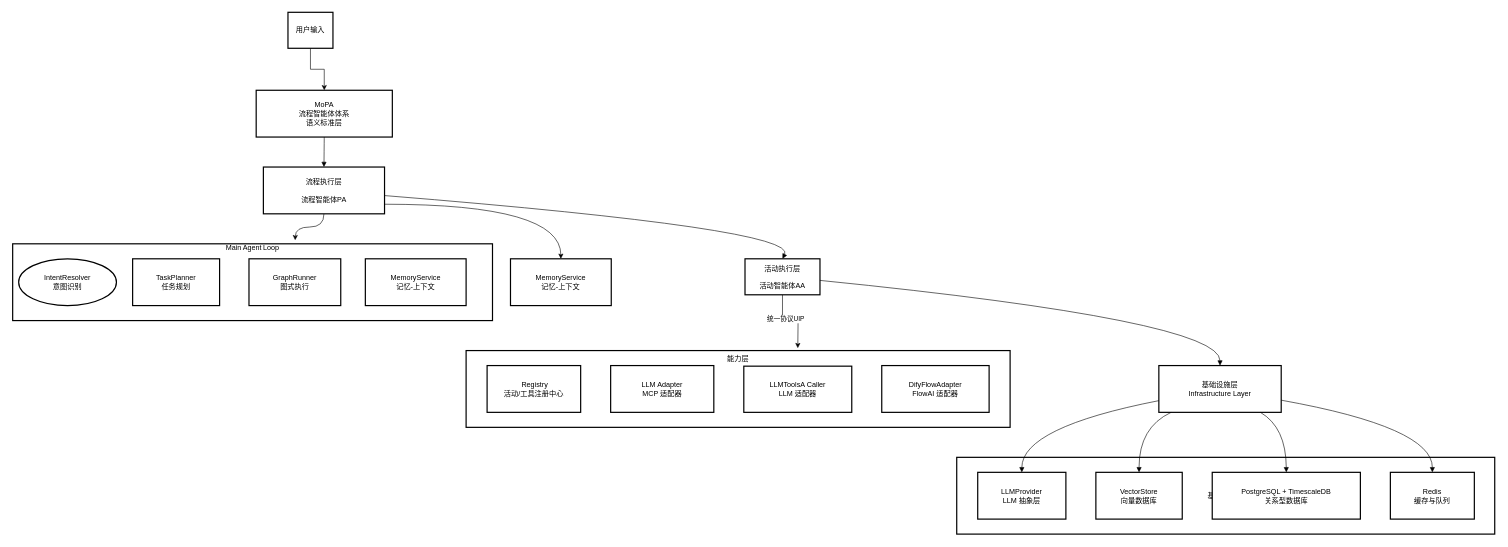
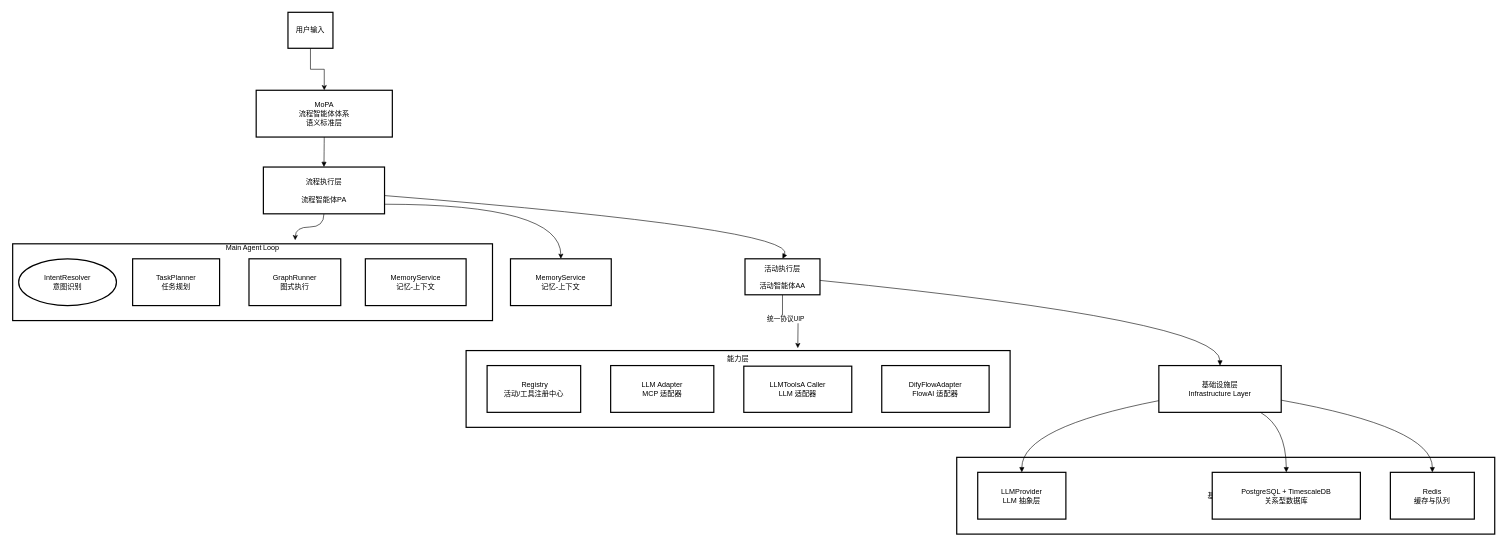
- <mxCell id="29" value="" style="curved=1;startArrow=none;endArrow=block;exitX=0.1;exitY=1;entryX=0.5;entryY=0;rounded=0;" parent="1" source="12" target="22" edge="1"><mxGeometry relative="1" as="geometry"><Array as="points"><mxPoint x="1898" y="712" /></Array></mxGeometry></mxCell>
- <mxCell id="22" value="VectorStore&#10;向量数据库" style="whiteSpace=wrap;strokeWidth=2;" parent="1" vertex="1"><mxGeometry x="1826" y="787" width="144" height="78" as="geometry" /></mxCell>
